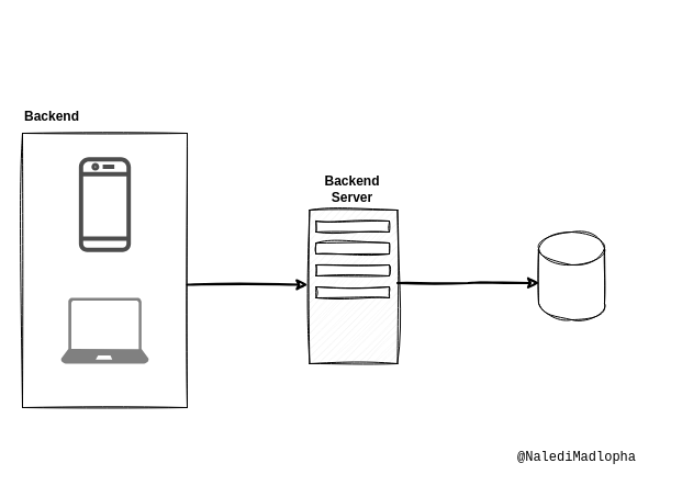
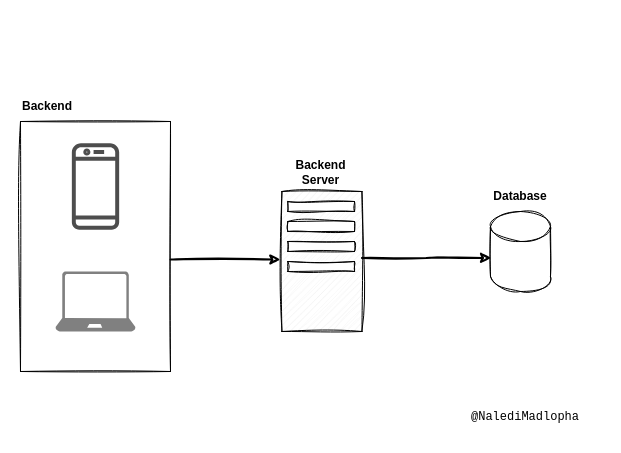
+ <mxCell id="22" value="&lt;div&gt;Database&lt;/div&gt;" style="text;html=1;strokeColor=none;fillColor=none;align=center;verticalAlign=middle;whiteSpace=wrap;rounded=0;fontSize=12;fontFamily=Helvetica;fontColor=default;fontStyle=1" parent="20" vertex="1"><mxGeometry width="60" height="30" as="geometry" /></mxCell>
